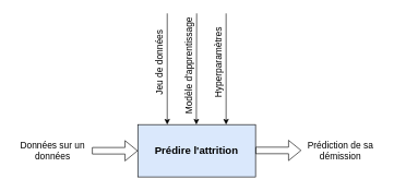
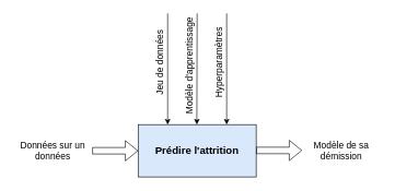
- <mxCell id="9" value="Prédiction de sa démission" style="text;html=1;strokeColor=none;fillColor=none;align=center;verticalAlign=middle;whiteSpace=wrap;rounded=0;fontSize=14;" vertex="1" parent="1"><mxGeometry x="460" y="220" width="120" height="20" as="geometry" /></mxCell>
+ <mxCell id="9" value="Modèle de sa démission" style="text;html=1;strokeColor=none;fillColor=none;align=center;verticalAlign=middle;whiteSpace=wrap;rounded=0;fontSize=14;" vertex="1" parent="1"><mxGeometry x="460" y="220" width="120" height="20" as="geometry" /></mxCell>
